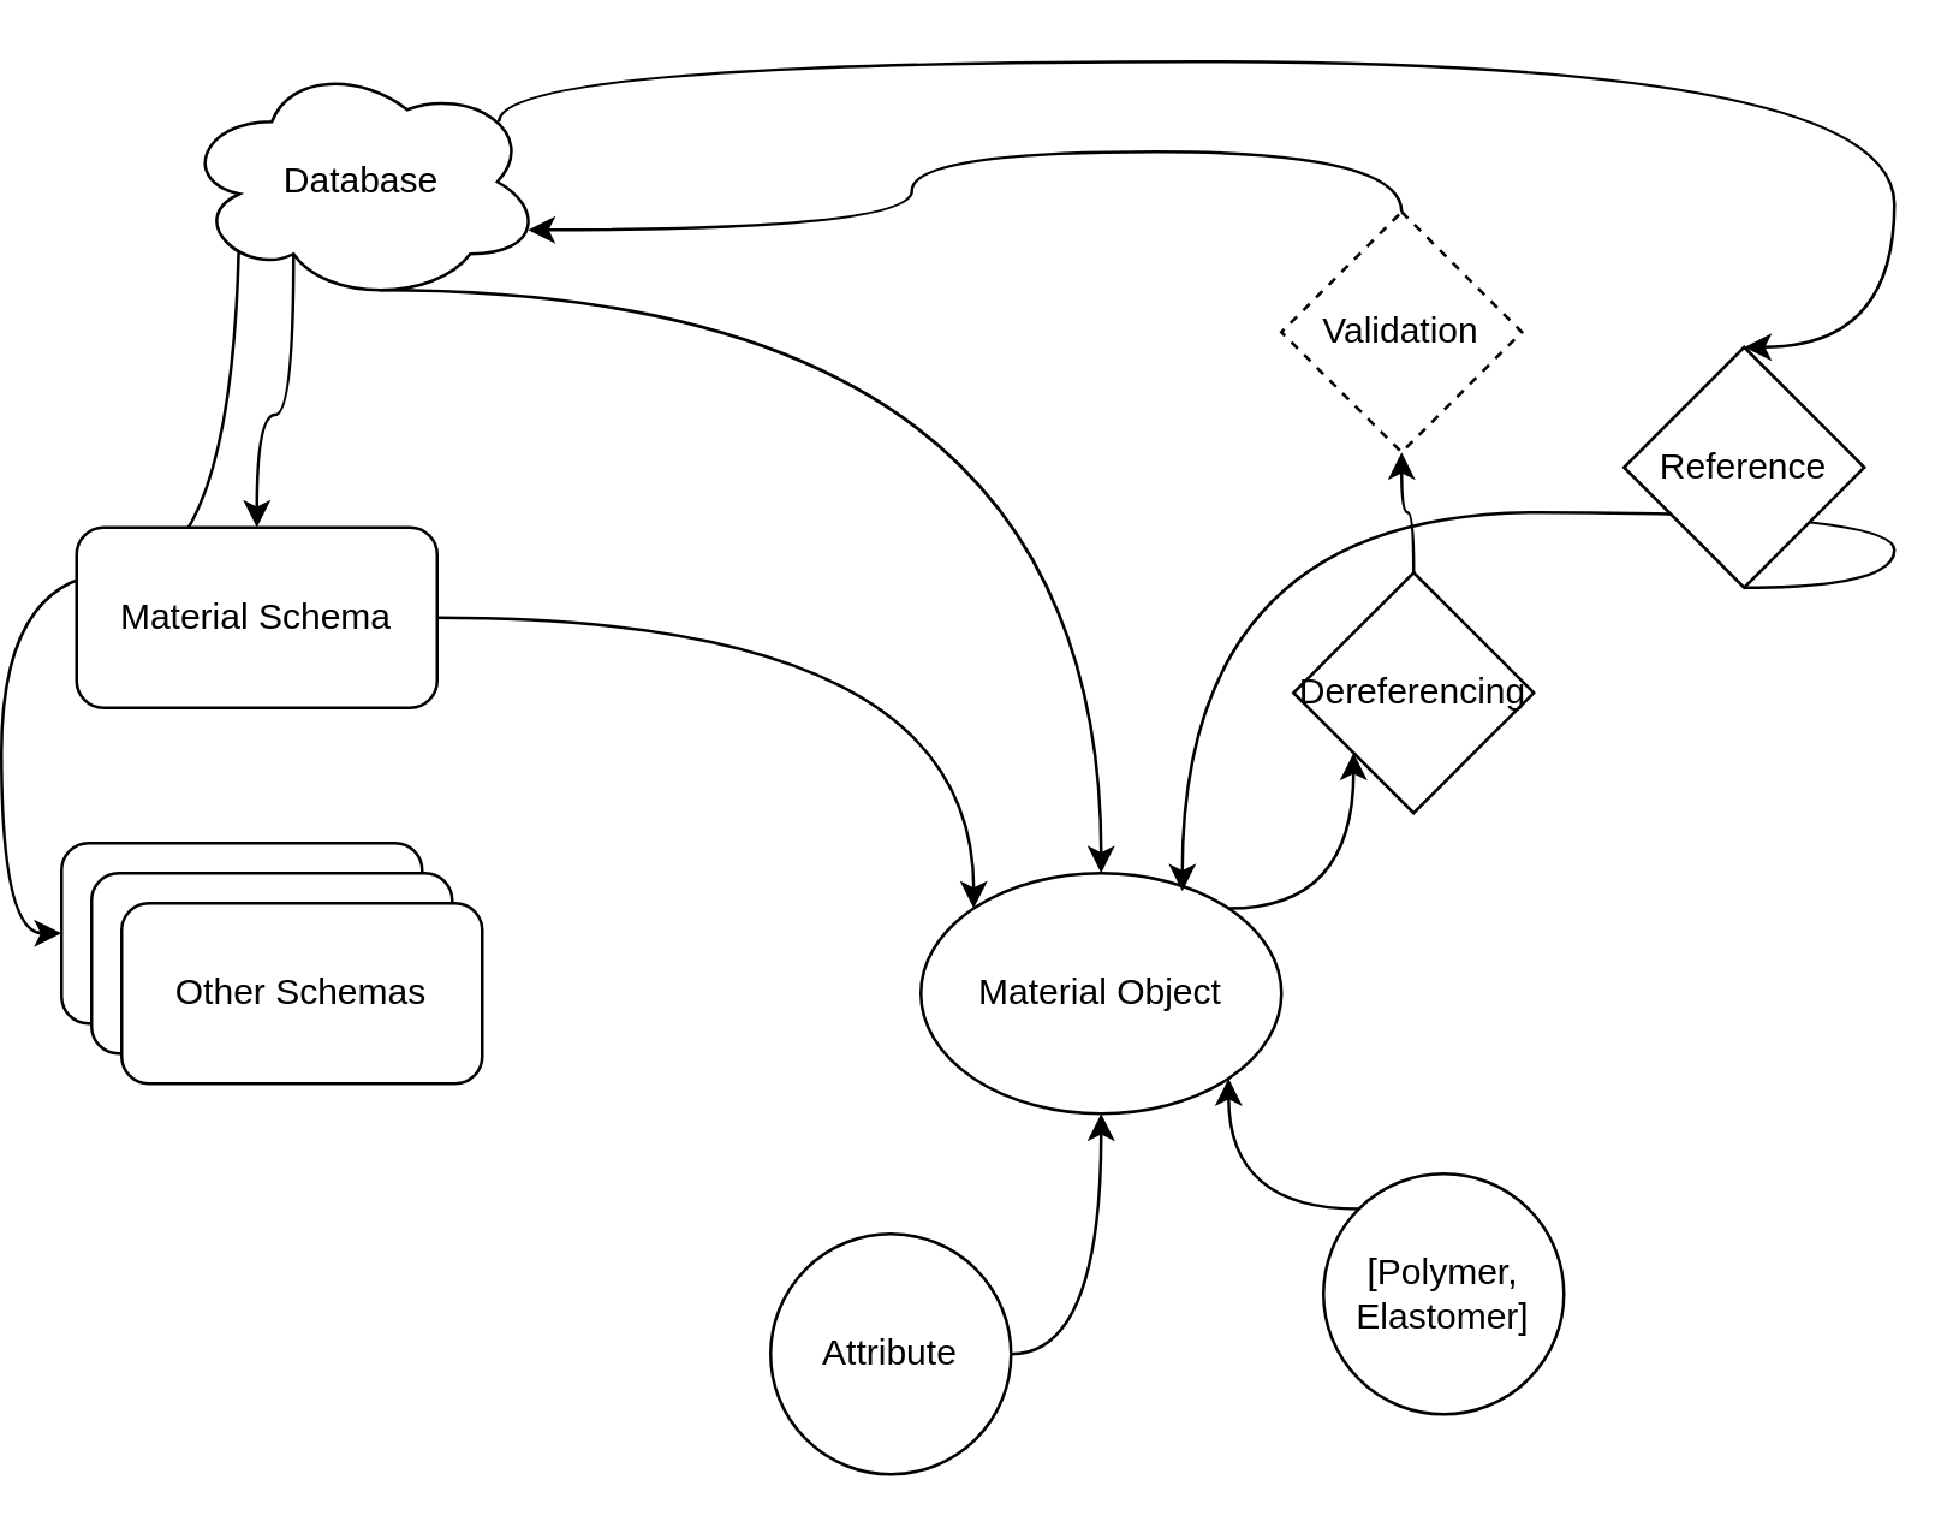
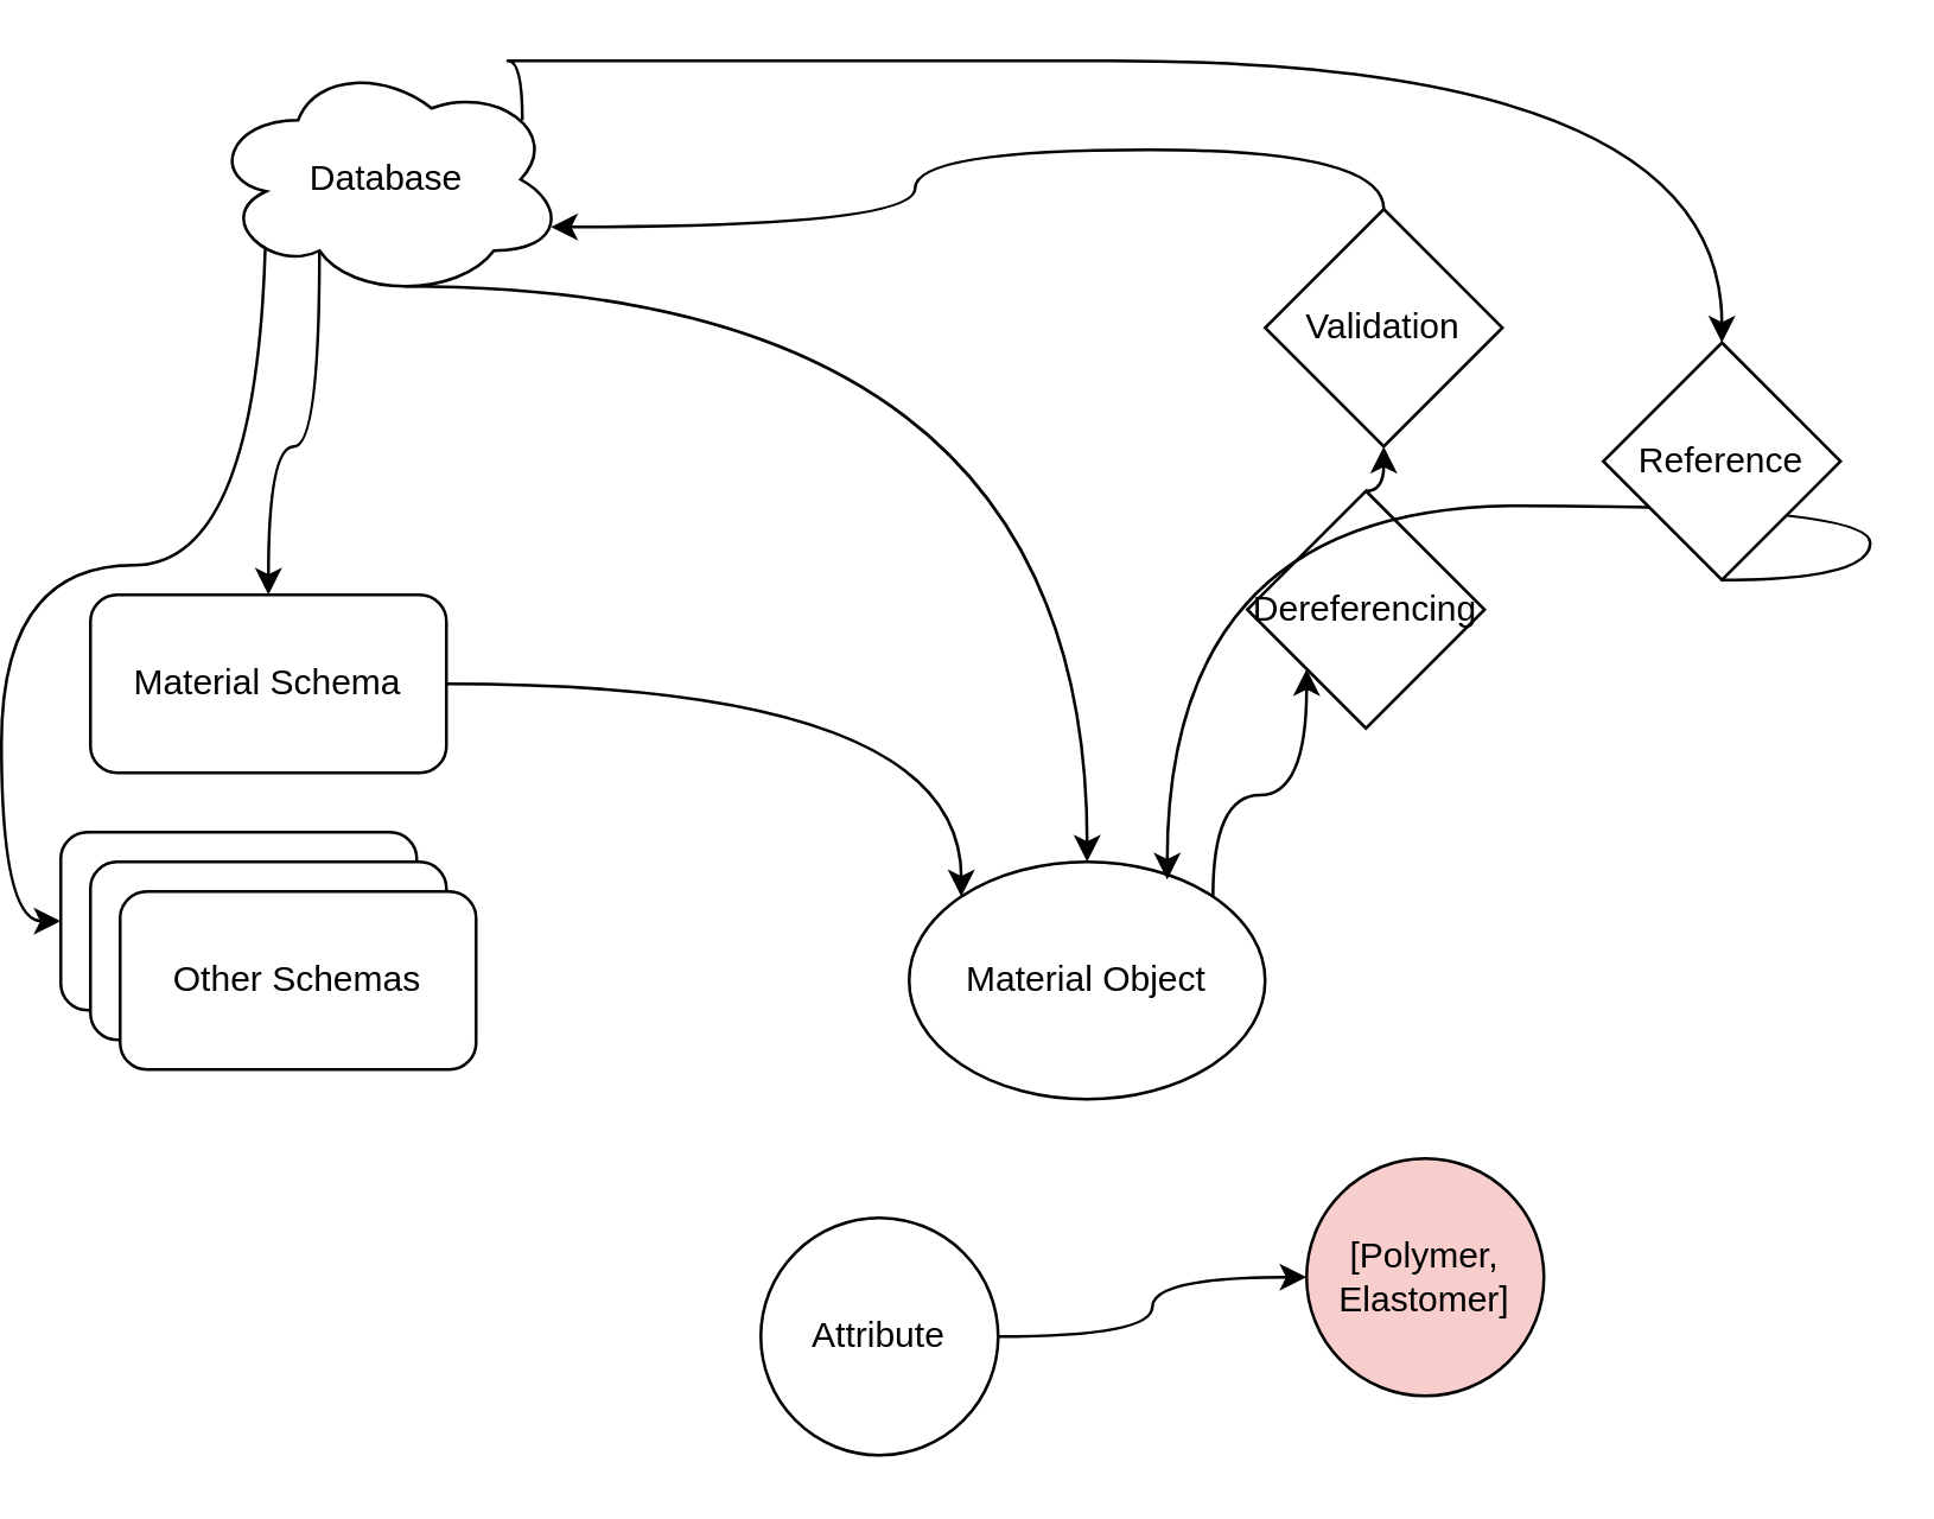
- <mxCell id="6" value="Database" style="ellipse;shape=cloud;whiteSpace=wrap;html=1;" parent="1" vertex="1"><mxGeometry x="60" y="20" width="120" height="80" as="geometry" /></mxCell>
+ <mxCell id="6" value="Database" style="ellipse;shape=cloud;whiteSpace=wrap;html=1;" parent="1" vertex="1"><mxGeometry x="70" y="20" width="120" height="80" as="geometry" /></mxCell>
- <mxCell id="19" value="Validation" style="rhombus;whiteSpace=wrap;html=1;dashed=1;" parent="1" vertex="1"><mxGeometry x="426" y="70" width="80" height="80" as="geometry" /></mxCell>
+ <mxCell id="19" value="Validation" style="rhombus;whiteSpace=wrap;html=1;" parent="1" vertex="1"><mxGeometry x="426" y="70" width="80" height="80" as="geometry" /></mxCell>
- <mxCell id="8" value="Material Schema" style="rounded=1;whiteSpace=wrap;html=1;" parent="1" vertex="1"><mxGeometry x="25" y="175" width="120" height="60" as="geometry" /></mxCell>
+ <mxCell id="8" value="Material Schema" style="rounded=1;whiteSpace=wrap;html=1;" parent="1" vertex="1"><mxGeometry x="30" y="200" width="120" height="60" as="geometry" /></mxCell>
- <mxCell id="21" value="Dereferencing" style="rhombus;whiteSpace=wrap;html=1;" parent="1" vertex="1"><mxGeometry x="430" y="190" width="80" height="80" as="geometry" /></mxCell>
+ <mxCell id="21" value="Dereferencing" style="rhombus;whiteSpace=wrap;html=1;" parent="1" vertex="1"><mxGeometry x="420" y="165" width="80" height="80" as="geometry" /></mxCell>
- <mxCell id="16" style="rounded=0;orthogonalLoop=1;jettySize=auto;html=1;exitX=0;exitY=0;exitDx=0;exitDy=0;entryX=1;entryY=1;entryDx=0;entryDy=0;edgeStyle=orthogonalEdgeStyle;curved=1;" parent="1" source="17" target="13" edge="1"><mxGeometry relative="1" as="geometry" /></mxCell>
- <mxCell id="14" style="rounded=0;orthogonalLoop=1;jettySize=auto;html=1;exitX=1;exitY=0.5;exitDx=0;exitDy=0;edgeStyle=orthogonalEdgeStyle;curved=1;" parent="1" source="15" target="13" edge="1"><mxGeometry relative="1" as="geometry" /></mxCell>
+ <mxCell id="14" style="rounded=0;orthogonalLoop=1;jettySize=auto;html=1;exitX=1;exitY=0.5;exitDx=0;exitDy=0;edgeStyle=orthogonalEdgeStyle;curved=1;" parent="1" source="15" target="17" edge="1"><mxGeometry relative="1" as="geometry" /></mxCell>
- <mxCell id="17" value="[Polymer, Elastomer]" style="ellipse;whiteSpace=wrap;html=1;aspect=fixed;" parent="1" vertex="1"><mxGeometry x="440" y="390" width="80" height="80" as="geometry" /></mxCell>
+ <mxCell id="17" value="[Polymer, Elastomer]" style="ellipse;whiteSpace=wrap;html=1;aspect=fixed;fillColor=#f8cecc;" parent="1" vertex="1"><mxGeometry x="440" y="390" width="80" height="80" as="geometry" /></mxCell>
